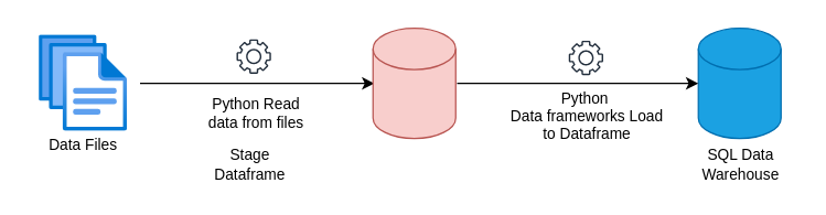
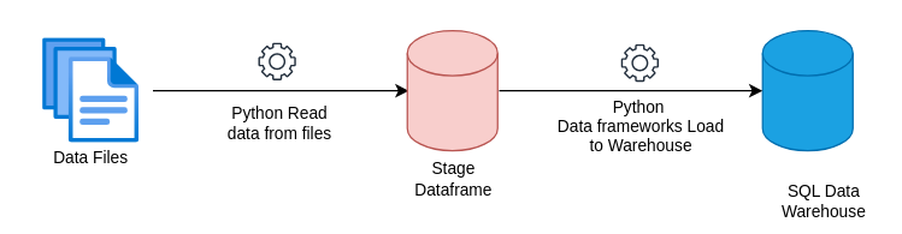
- <mxCell id="10" value="&lt;font style=&quot;font-size: 11px;&quot;&gt;Python&amp;nbsp;&lt;br style=&quot;font-size: 11px;&quot;&gt;Data frameworks Load to Dataframe&lt;/font&gt;" style="text;html=1;strokeColor=none;fillColor=none;align=center;verticalAlign=middle;whiteSpace=wrap;rounded=0;fontSize=11;" parent="1" vertex="1"><mxGeometry x="369" y="69" width="112.5" height="30" as="geometry" /></mxCell>
+ <mxCell id="10" value="&lt;font style=&quot;font-size: 11px;&quot;&gt;Python&amp;nbsp;&lt;br style=&quot;font-size: 11px;&quot;&gt;Data frameworks Load to Warehouse&lt;/font&gt;" style="text;html=1;strokeColor=none;fillColor=none;align=center;verticalAlign=middle;whiteSpace=wrap;rounded=0;fontSize=11;" parent="1" vertex="1"><mxGeometry x="369" y="69" width="112.5" height="30" as="geometry" /></mxCell>
- <mxCell id="13" value="&lt;font style=&quot;font-size: 11px;&quot;&gt;Stage Dataframe&lt;/font&gt;" style="text;html=1;strokeColor=none;fillColor=none;align=center;verticalAlign=middle;whiteSpace=wrap;rounded=0;fontSize=11;" vertex="1" parent="1"><mxGeometry x="141" y="104" width="80" height="30" as="geometry" /></mxCell>
+ <mxCell id="13" value="&lt;font style=&quot;font-size: 11px;&quot;&gt;Stage Dataframe&lt;/font&gt;" style="text;html=1;strokeColor=none;fillColor=none;align=center;verticalAlign=middle;whiteSpace=wrap;rounded=0;fontSize=11;" vertex="1" parent="1"><mxGeometry x="261" y="104" width="80" height="30" as="geometry" /></mxCell>
- <mxCell id="4" value="&lt;font style=&quot;font-size: 11px;&quot;&gt;SQL Data Warehouse&lt;/font&gt;" style="text;html=1;strokeColor=none;fillColor=none;align=center;verticalAlign=middle;whiteSpace=wrap;rounded=0;fontSize=11;" parent="1" vertex="1"><mxGeometry x="497" y="104" width="80" height="30" as="geometry" /></mxCell>
+ <mxCell id="4" value="&lt;font style=&quot;font-size: 11px;&quot;&gt;SQL Data Warehouse&lt;/font&gt;" style="text;html=1;strokeColor=none;fillColor=none;align=center;verticalAlign=middle;whiteSpace=wrap;rounded=0;fontSize=11;" parent="1" vertex="1"><mxGeometry x="507" y="119" width="80" height="30" as="geometry" /></mxCell>
